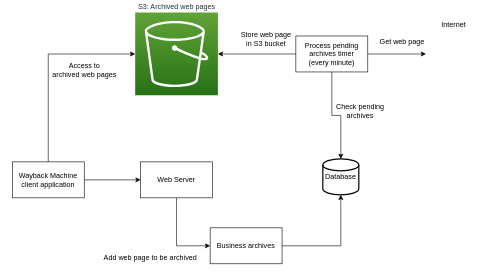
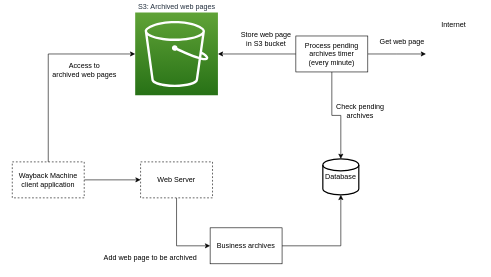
- <mxCell id="3" value="Wayback Machine client application" style="rounded=0;whiteSpace=wrap;html=1;" parent="1" vertex="1"><mxGeometry x="20" y="269" width="120" height="60" as="geometry" /></mxCell>
+ <mxCell id="3" value="Wayback Machine client application" style="rounded=0;whiteSpace=wrap;html=1;dashed=1;" parent="1" vertex="1"><mxGeometry x="20" y="269" width="120" height="60" as="geometry" /></mxCell>
- <mxCell id="7" value="Web Server" style="rounded=0;whiteSpace=wrap;html=1;" parent="1" vertex="1"><mxGeometry x="234" y="269" width="120" height="60" as="geometry" /></mxCell>
+ <mxCell id="7" value="Web Server" style="rounded=0;whiteSpace=wrap;html=1;dashed=1;" parent="1" vertex="1"><mxGeometry x="234" y="269" width="120" height="60" as="geometry" /></mxCell>
